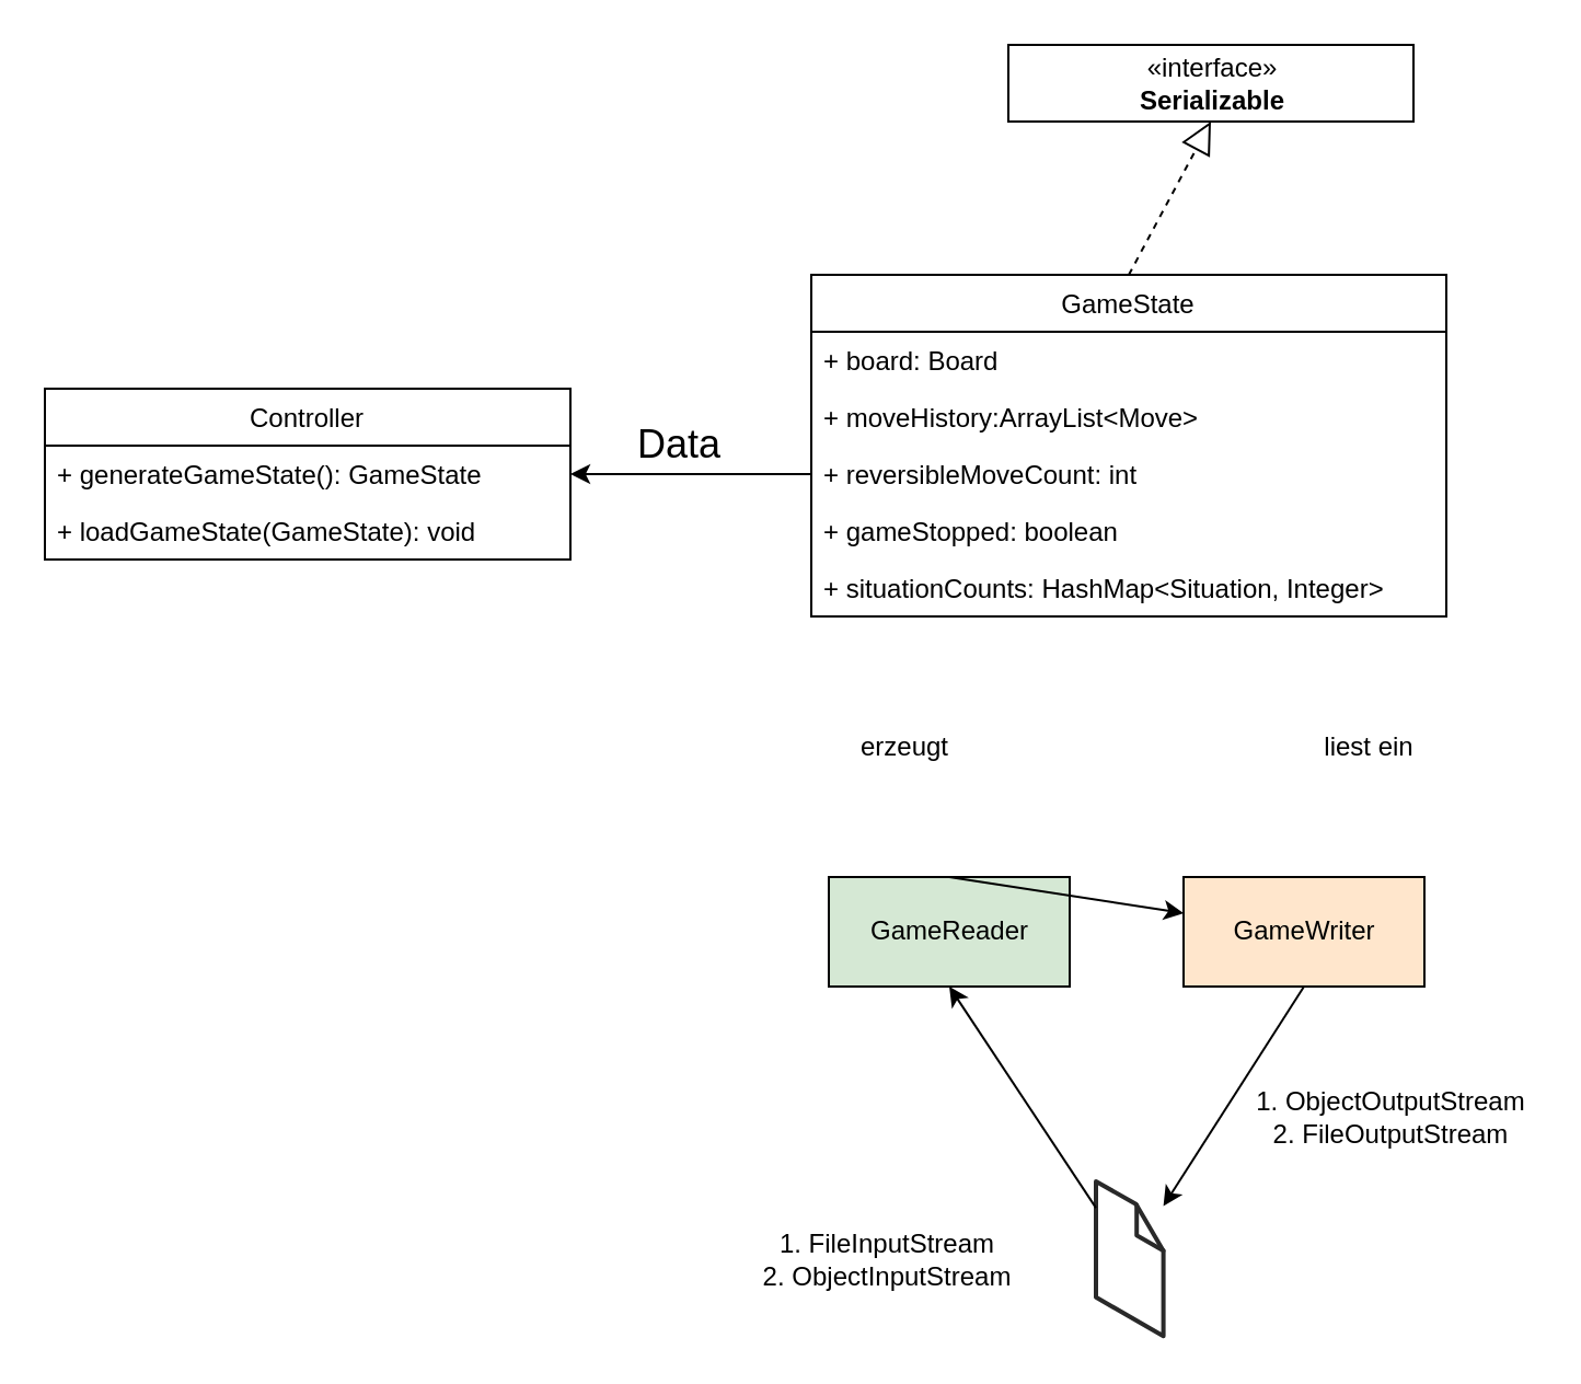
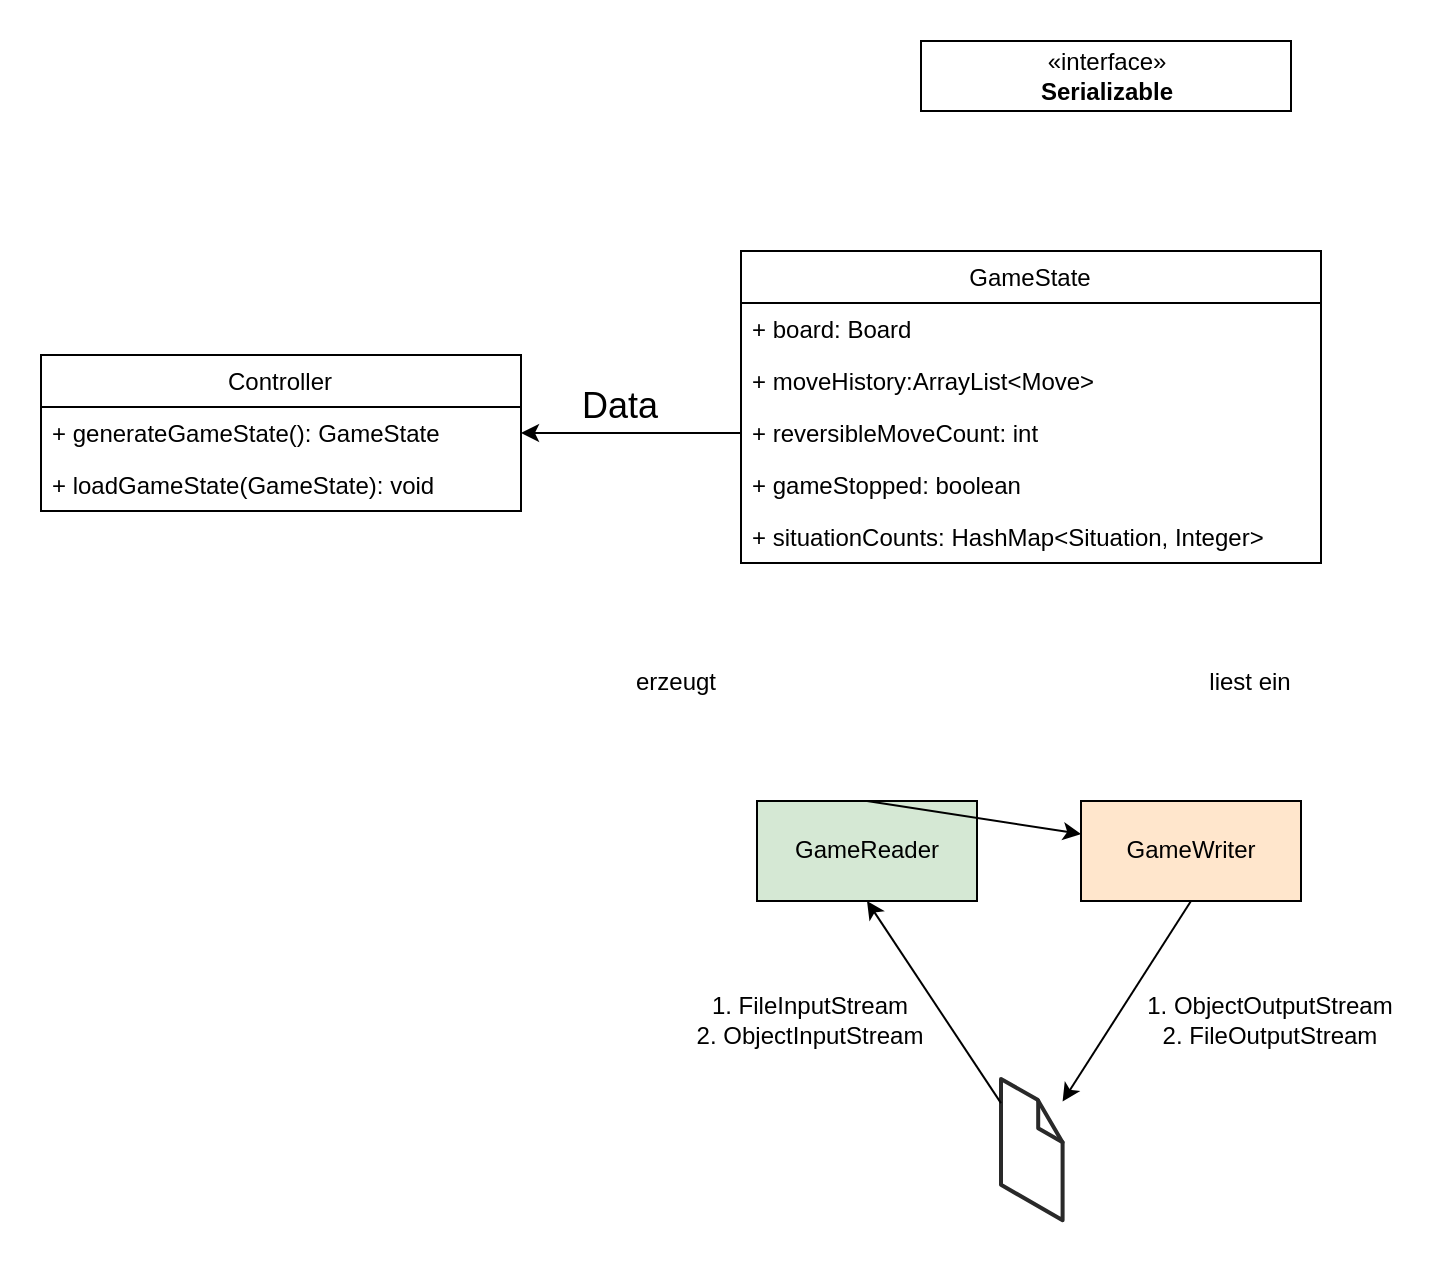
- <mxCell id="9" value="" style="endArrow=block;dashed=1;endFill=0;endSize=12;html=1;entryX=0.5;entryY=1;entryDx=0;entryDy=0;exitX=0.5;exitY=0;exitDx=0;exitDy=0;" edge="1" parent="1" source="3" target="2"><mxGeometry width="160" relative="1" as="geometry"><mxPoint x="370" y="370" as="sourcePoint" /><mxPoint x="530" y="370" as="targetPoint" /></mxGeometry></mxCell>
- <mxCell id="23" value="erzeugt" style="text;html=1;strokeColor=none;fillColor=none;align=center;verticalAlign=middle;whiteSpace=wrap;rounded=0;" vertex="1" parent="1"><mxGeometry x="393" y="330.5" width="40" height="20" as="geometry" /></mxCell>
+ <mxCell id="23" value="erzeugt" style="text;html=1;strokeColor=none;fillColor=none;align=center;verticalAlign=middle;whiteSpace=wrap;rounded=0;" vertex="1" parent="1"><mxGeometry x="318" y="330.5" width="40" height="20" as="geometry" /></mxCell>
- <mxCell id="21" value="&lt;div&gt;1. FileInputStream&lt;/div&gt;&lt;div&gt;2. ObjectInputStream&lt;br&gt;&lt;/div&gt;" style="text;html=1;strokeColor=none;fillColor=none;align=center;verticalAlign=middle;whiteSpace=wrap;rounded=0;" vertex="1" parent="1"><mxGeometry x="340" y="565" width="130" height="20" as="geometry" /></mxCell>
+ <mxCell id="21" value="&lt;div&gt;1. FileInputStream&lt;/div&gt;&lt;div&gt;2. ObjectInputStream&lt;br&gt;&lt;/div&gt;" style="text;html=1;strokeColor=none;fillColor=none;align=center;verticalAlign=middle;whiteSpace=wrap;rounded=0;" vertex="1" parent="1"><mxGeometry x="340" y="500" width="130" height="20" as="geometry" /></mxCell>
